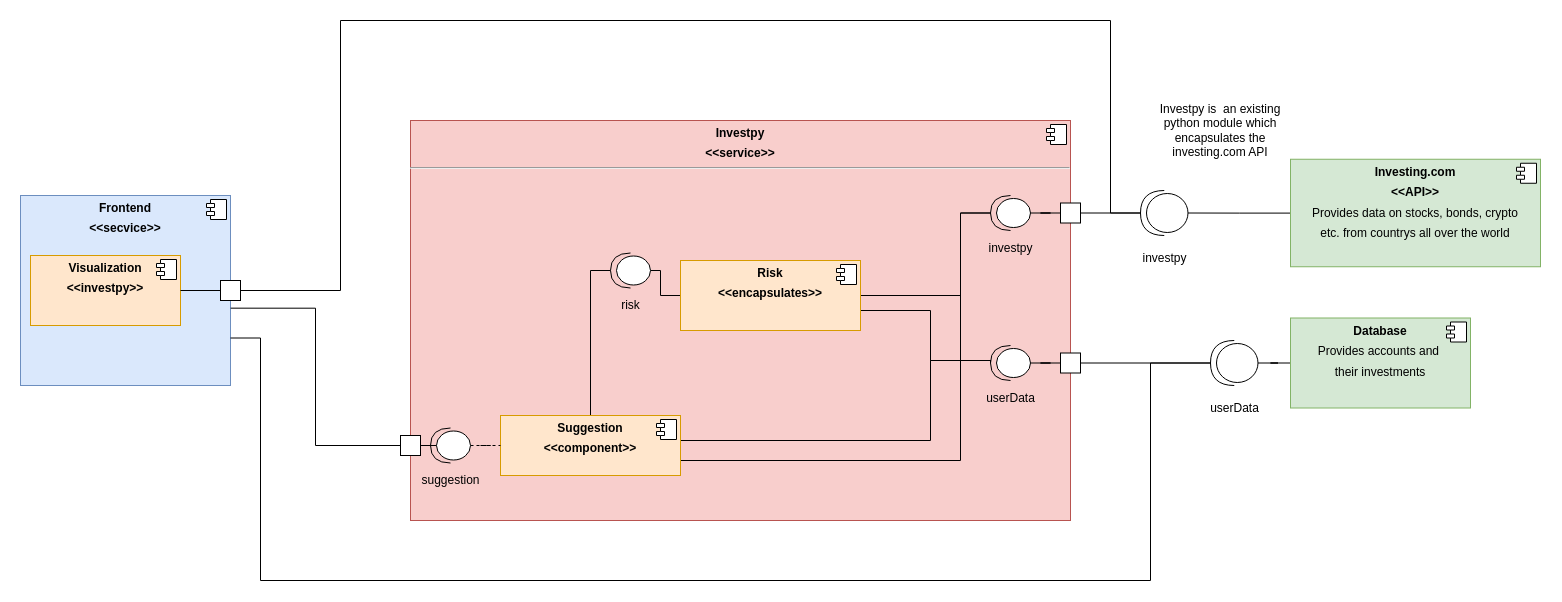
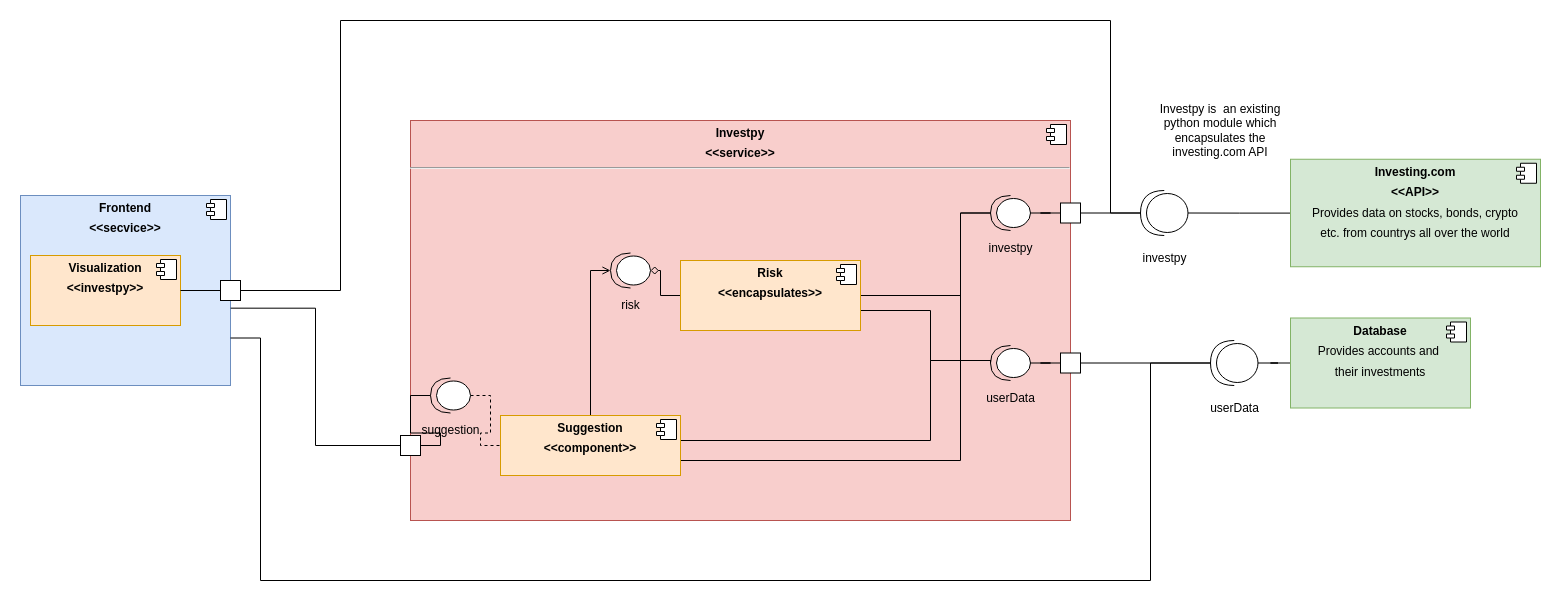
- <mxCell id="19" style="edgeStyle=orthogonalEdgeStyle;rounded=0;orthogonalLoop=1;jettySize=auto;html=1;entryX=1;entryY=0.5;entryDx=0;entryDy=0;entryPerimeter=0;endArrow=none;endFill=0;" parent="1" source="22" target="24" edge="1"><mxGeometry relative="1" as="geometry" /></mxCell>
+ <mxCell id="19" style="edgeStyle=orthogonalEdgeStyle;rounded=0;orthogonalLoop=1;jettySize=auto;html=1;entryX=1;entryY=0.5;entryDx=0;entryDy=0;entryPerimeter=0;endArrow=open;endFill=0;" parent="1" source="22" target="24" edge="1"><mxGeometry relative="1" as="geometry" /></mxCell>
- <mxCell id="12" style="edgeStyle=orthogonalEdgeStyle;rounded=0;orthogonalLoop=1;jettySize=auto;html=1;endArrow=none;endFill=0;" parent="1" source="15" target="24" edge="1"><mxGeometry relative="1" as="geometry" /></mxCell>
+ <mxCell id="12" style="edgeStyle=orthogonalEdgeStyle;rounded=0;orthogonalLoop=1;jettySize=auto;html=1;endArrow=diamond;endFill=0;" parent="1" source="15" target="24" edge="1"><mxGeometry relative="1" as="geometry" /></mxCell>
- <mxCell id="40" value="suggestion" style="shape=providedRequiredInterface;html=1;verticalLabelPosition=bottom;sketch=0;direction=west;" parent="1" vertex="1"><mxGeometry x="430" y="427.5" width="40" height="35" as="geometry" /></mxCell>
+ <mxCell id="40" value="suggestion" style="shape=providedRequiredInterface;html=1;verticalLabelPosition=bottom;sketch=0;direction=west;" parent="1" vertex="1"><mxGeometry x="430" y="377.5" width="40" height="35" as="geometry" /></mxCell>
